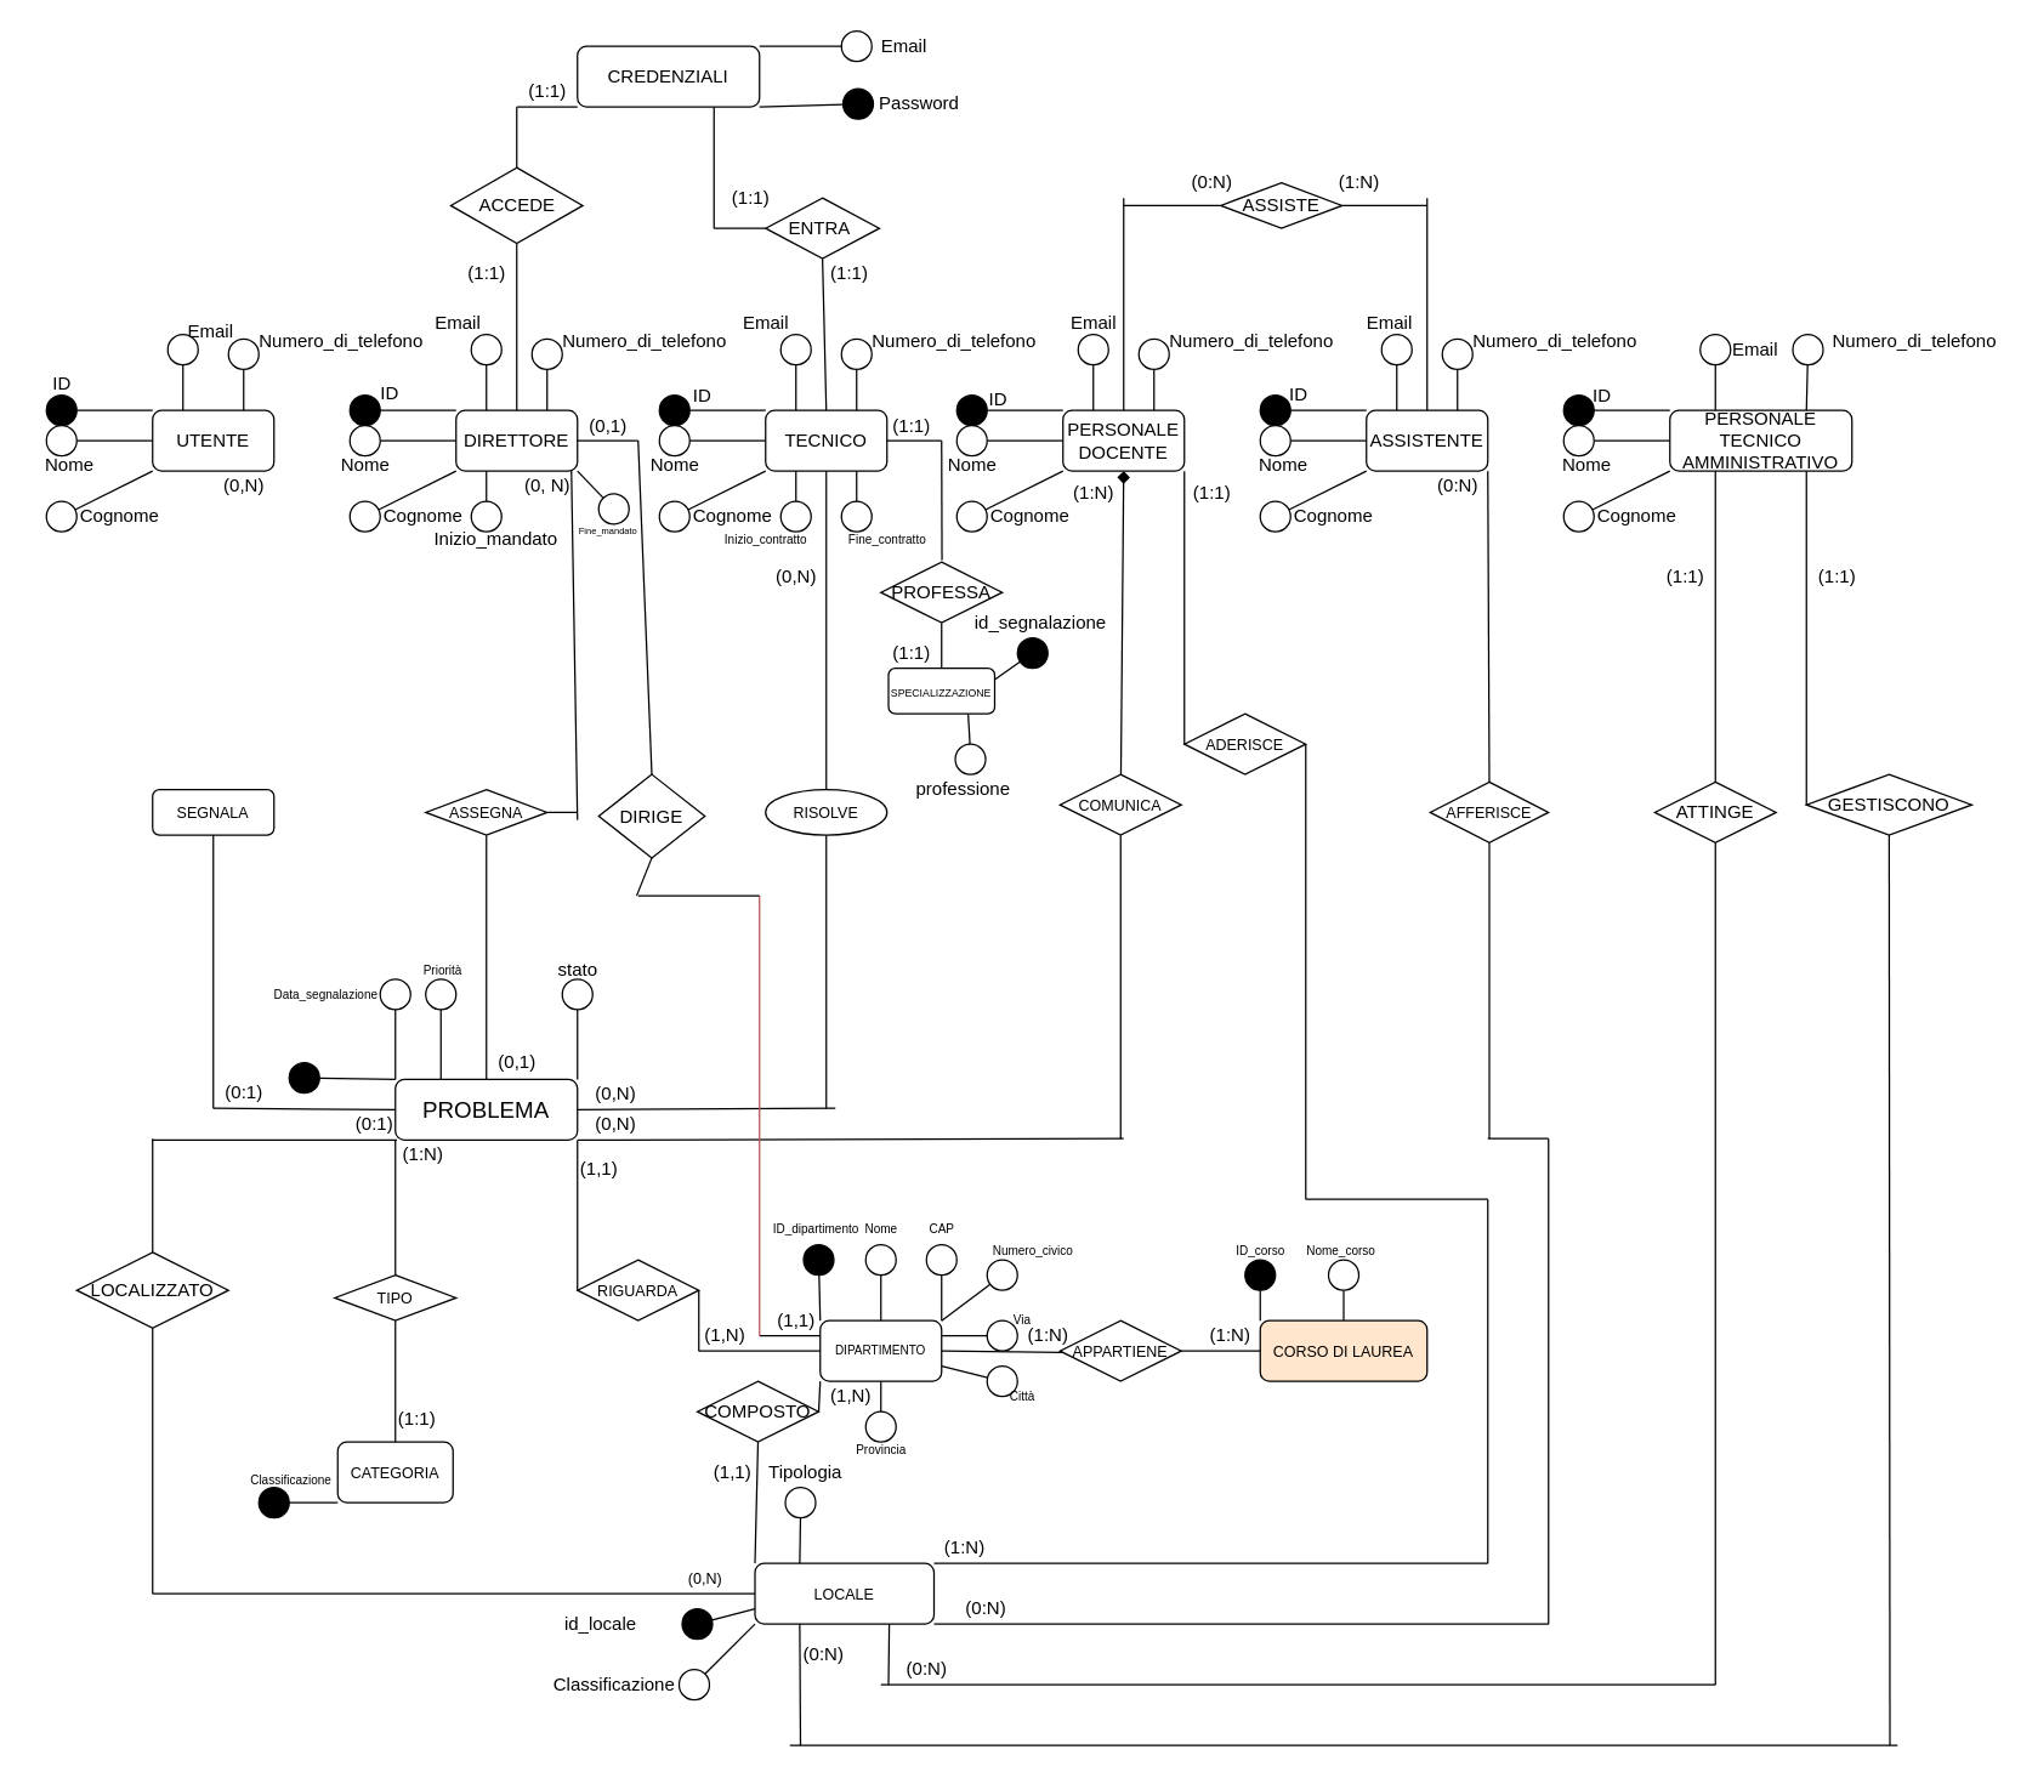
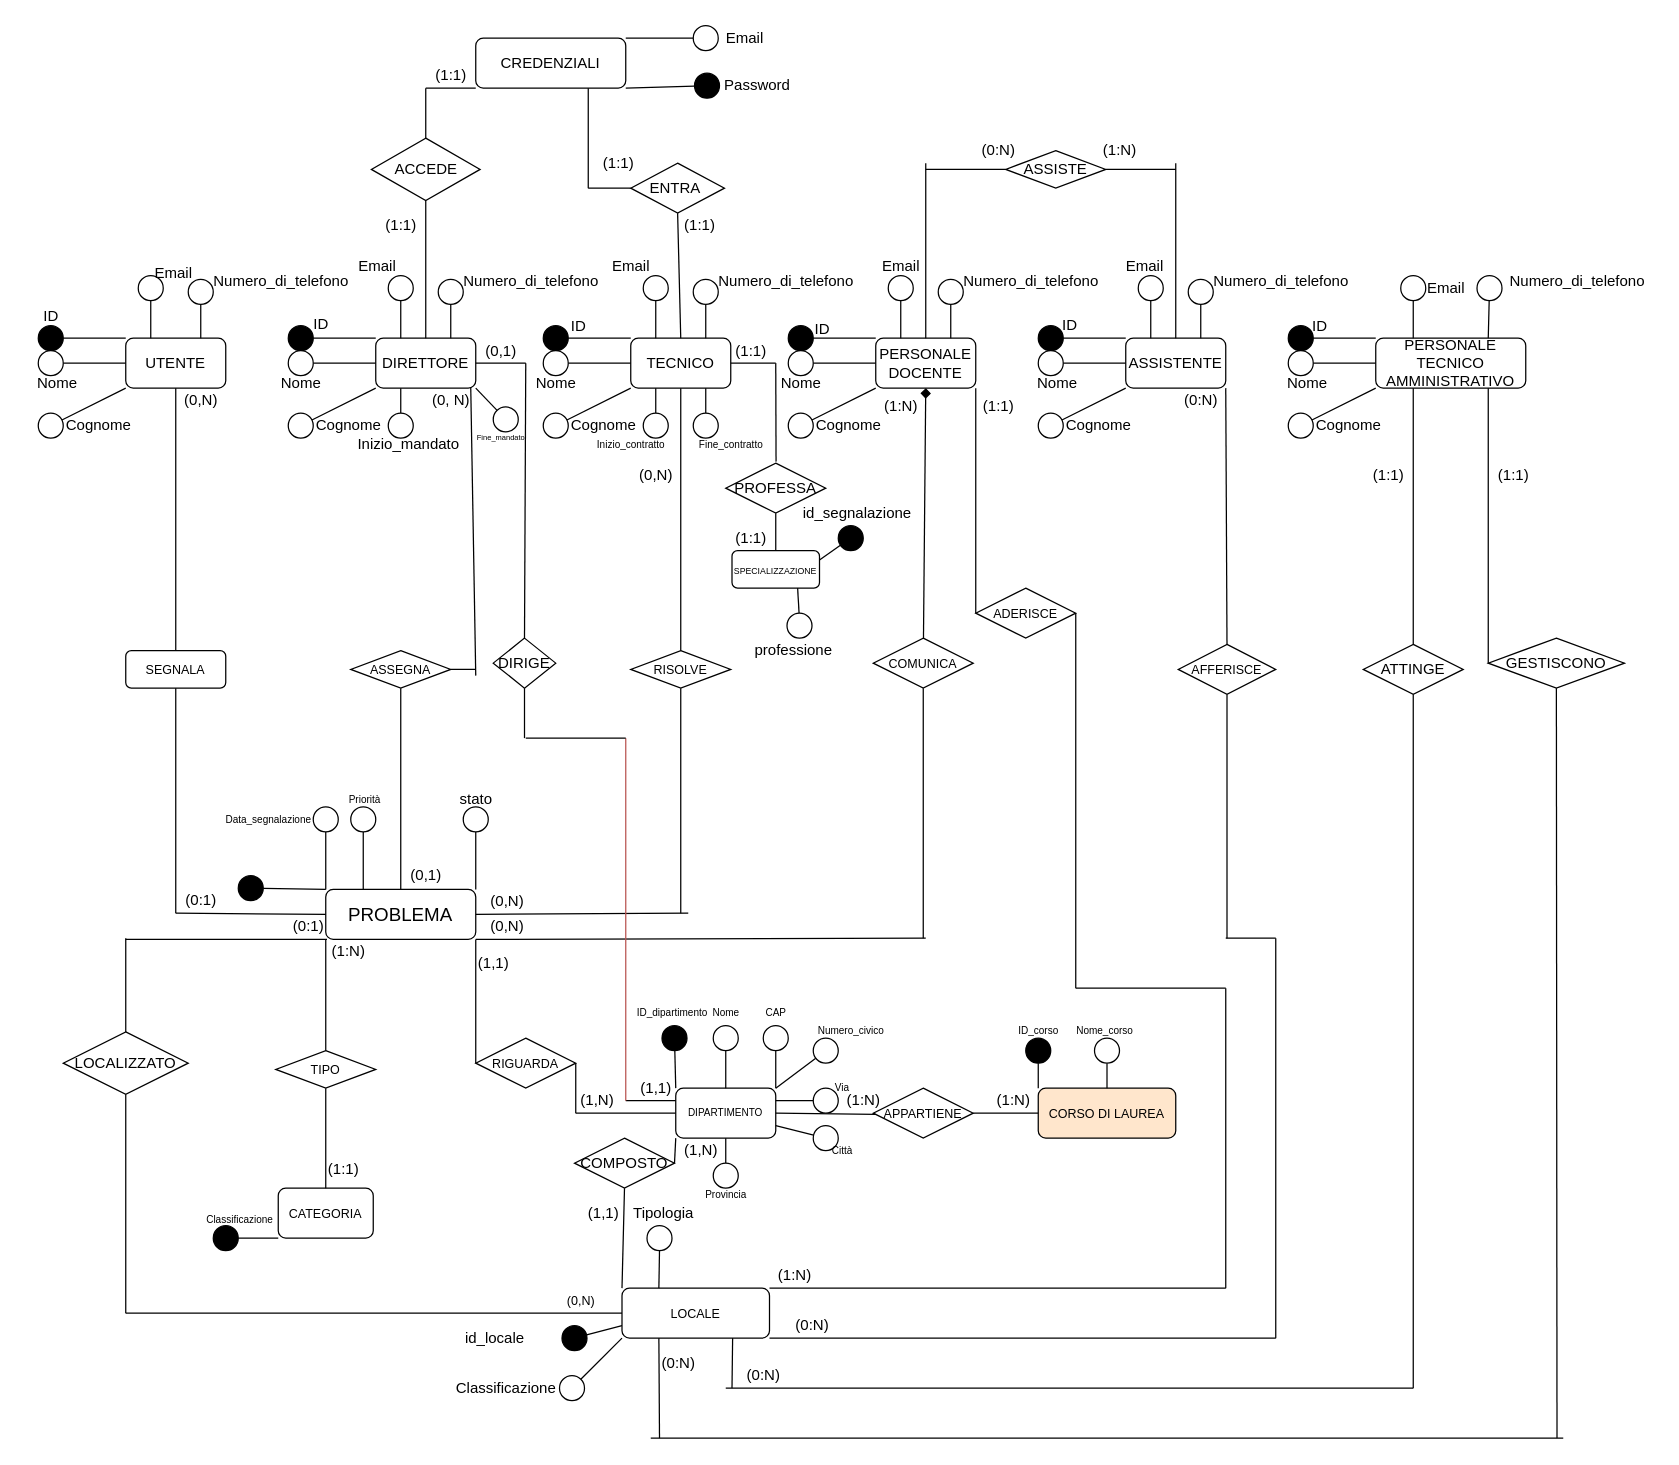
+ <mxCell id="109" value="" style="endArrow=none;html=1;fontSize=6;entryX=0.5;entryY=1;entryDx=0;entryDy=0;exitX=0.5;exitY=0;exitDx=0;exitDy=0;" parent="1" source="108" target="2" edge="1"><mxGeometry width="50" height="50" relative="1" as="geometry"><mxPoint x="120" y="440" as="sourcePoint" /><mxPoint x="170" y="390" as="targetPoint" /></mxGeometry></mxCell>
- <mxCell id="117" value="&lt;font size=&quot;1&quot;&gt;RISOLVE&lt;/font&gt;" style="ellipse;whiteSpace=wrap;html=1;fillColor=#FFFFFF;fontSize=8;" parent="1" vertex="1"><mxGeometry x="504" y="520" width="80" height="30" as="geometry" /></mxCell>
+ <mxCell id="117" value="&lt;font size=&quot;1&quot;&gt;RISOLVE&lt;/font&gt;" style="rhombus;whiteSpace=wrap;html=1;fillColor=#FFFFFF;fontSize=8;" parent="1" vertex="1"><mxGeometry x="504" y="520" width="80" height="30" as="geometry" /></mxCell>
- <mxCell id="216" value="DIRIGE" style="rhombus;whiteSpace=wrap;html=1;fillColor=#FFFFFF;" parent="1" vertex="1"><mxGeometry x="394" y="510" width="70" height="55" as="geometry" /></mxCell>
+ <mxCell id="216" value="DIRIGE" style="rhombus;whiteSpace=wrap;html=1;fillColor=#FFFFFF;" parent="1" vertex="1"><mxGeometry x="394" y="510" width="50" height="40" as="geometry" /></mxCell>
